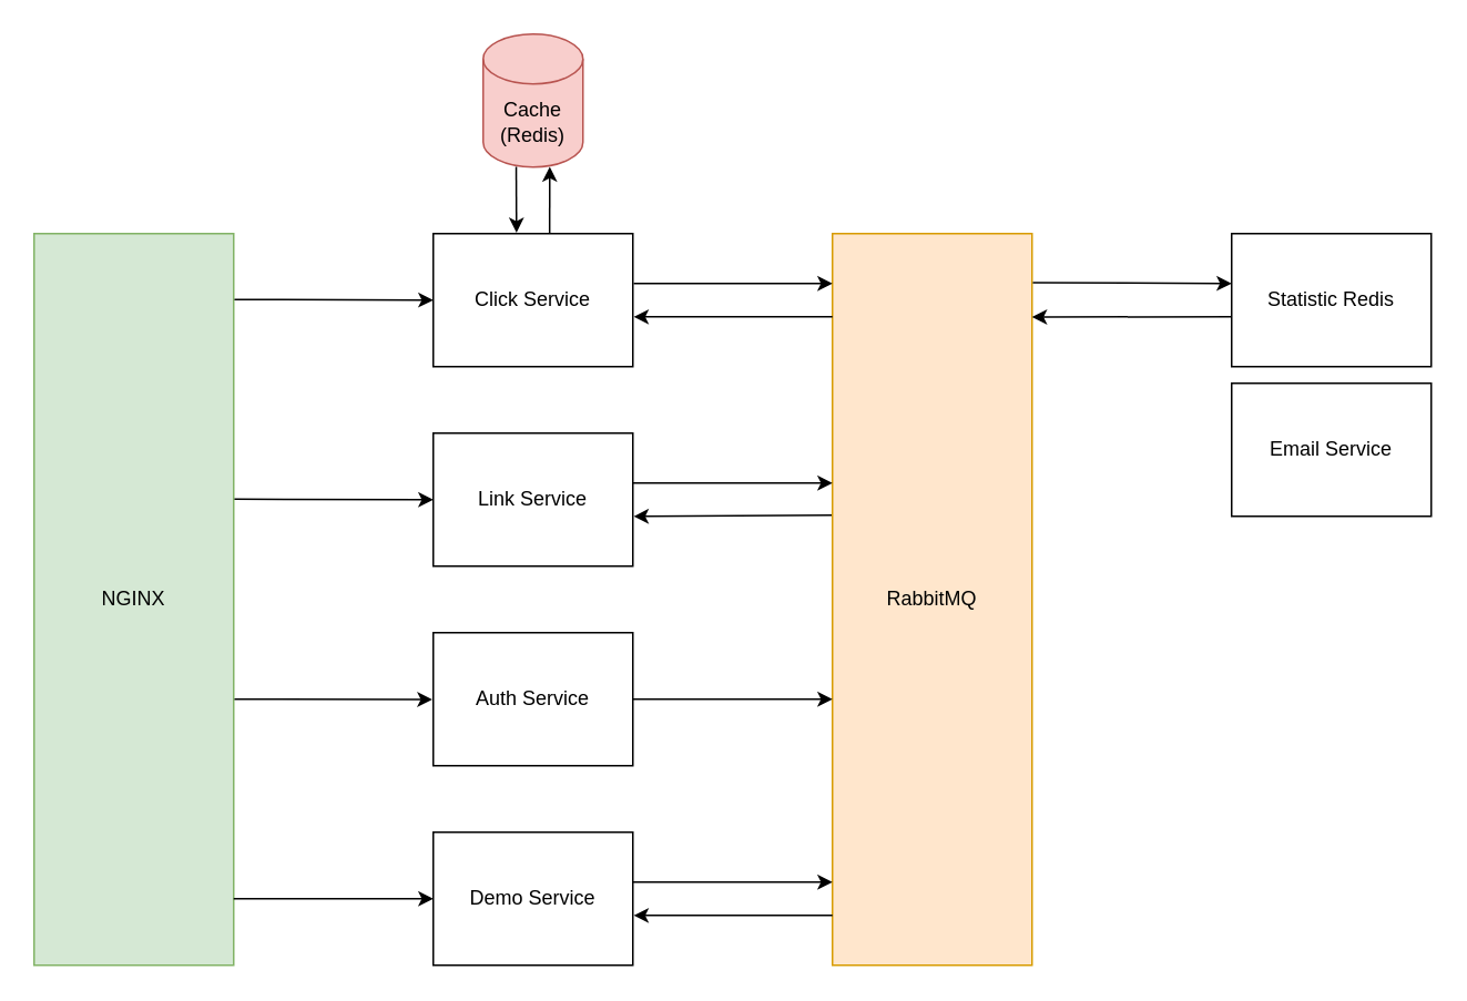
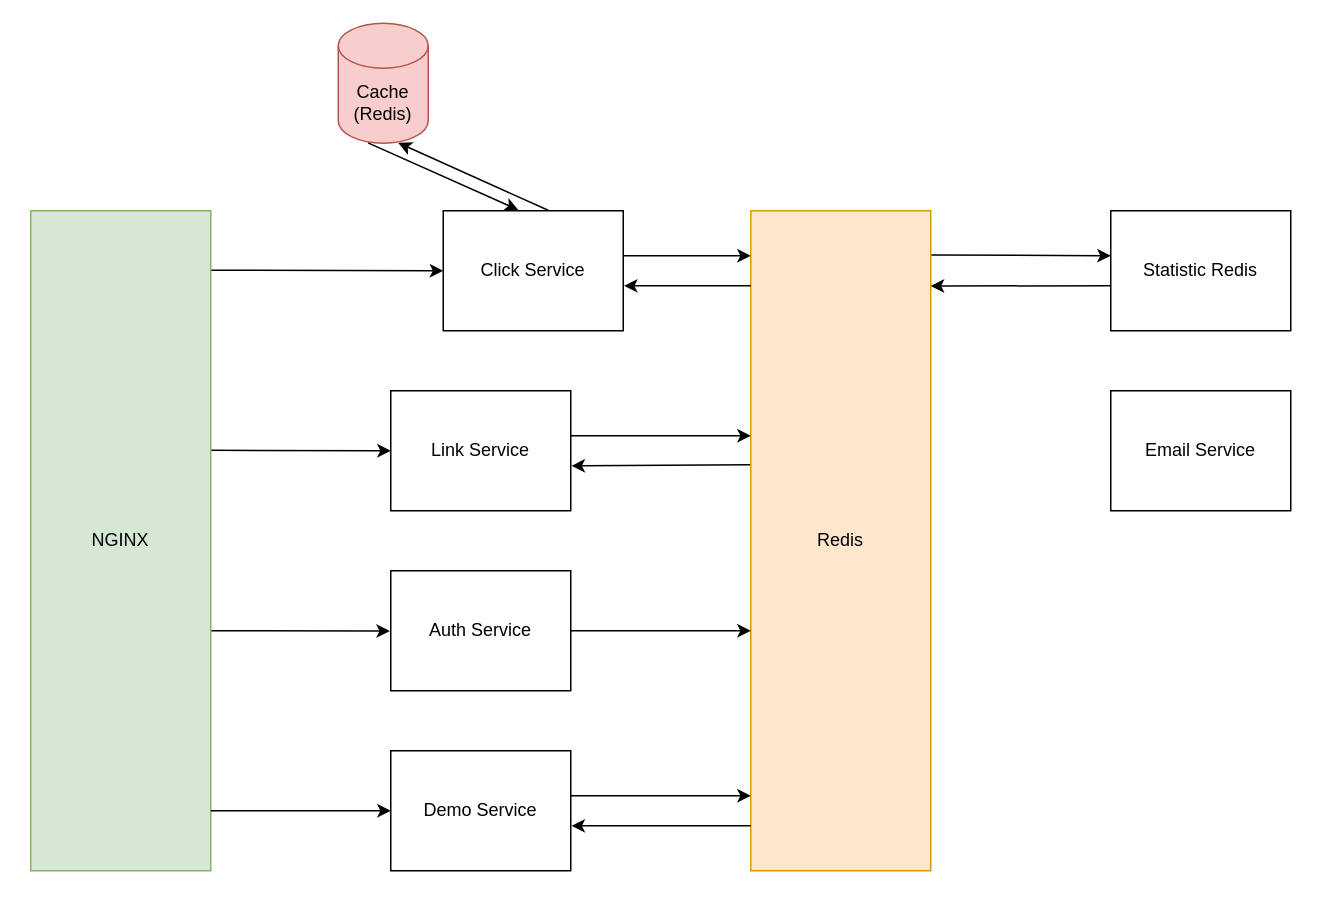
- <mxCell id="5" value="Cache (Redis)" style="shape=cylinder3;whiteSpace=wrap;html=1;boundedLbl=1;backgroundOutline=1;size=15;fillColor=#f8cecc;strokeColor=#b85450;" parent="1" vertex="1"><mxGeometry x="290" y="20" width="60" height="80" as="geometry" /></mxCell>
+ <mxCell id="5" value="Cache (Redis)" style="shape=cylinder3;whiteSpace=wrap;html=1;boundedLbl=1;backgroundOutline=1;size=15;fillColor=#f8cecc;strokeColor=#b85450;" parent="1" vertex="1"><mxGeometry x="225" y="15" width="60" height="80" as="geometry" /></mxCell>
- <mxCell id="4" value="Click Service" style="rounded=0;whiteSpace=wrap;html=1;" parent="1" vertex="1"><mxGeometry x="260" y="140" width="120" height="80" as="geometry" /></mxCell>
+ <mxCell id="4" value="Click Service" style="rounded=0;whiteSpace=wrap;html=1;" parent="1" vertex="1"><mxGeometry x="295" y="140" width="120" height="80" as="geometry" /></mxCell>
- <mxCell id="19" value="Email Service" style="rounded=0;whiteSpace=wrap;html=1;" parent="1" vertex="1"><mxGeometry x="740" y="230" width="120" height="80" as="geometry" /></mxCell>
+ <mxCell id="19" value="Email Service" style="rounded=0;whiteSpace=wrap;html=1;" parent="1" vertex="1"><mxGeometry x="740" y="260" width="120" height="80" as="geometry" /></mxCell>
- <mxCell id="6" value="RabbitMQ" style="rounded=0;whiteSpace=wrap;html=1;fillColor=#ffe6cc;strokeColor=#d79b00;" parent="1" vertex="1"><mxGeometry x="500" y="140" width="120" height="440" as="geometry" /></mxCell>
+ <mxCell id="6" value="Redis" style="rounded=0;whiteSpace=wrap;html=1;fillColor=#ffe6cc;strokeColor=#d79b00;" parent="1" vertex="1"><mxGeometry x="500" y="140" width="120" height="440" as="geometry" /></mxCell>
